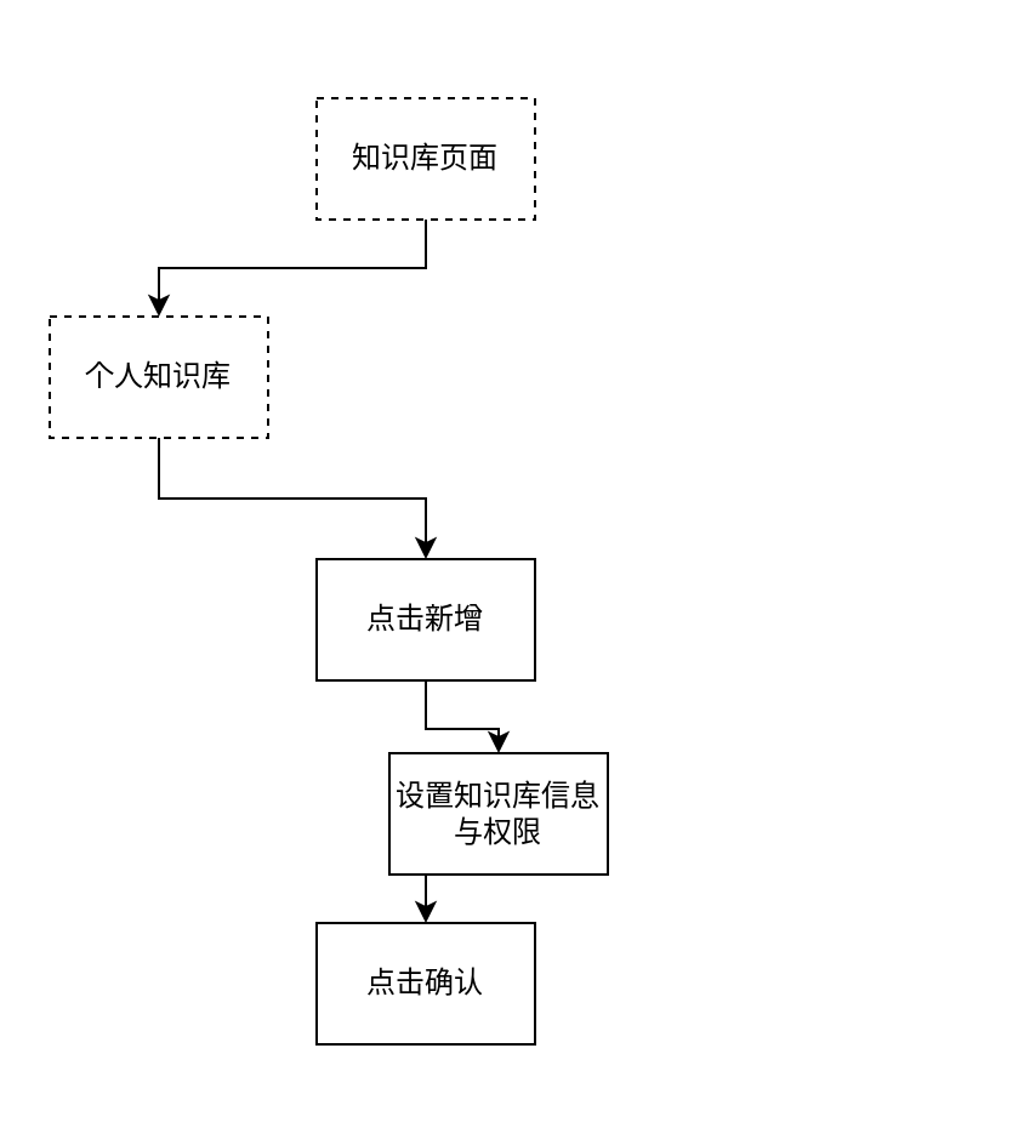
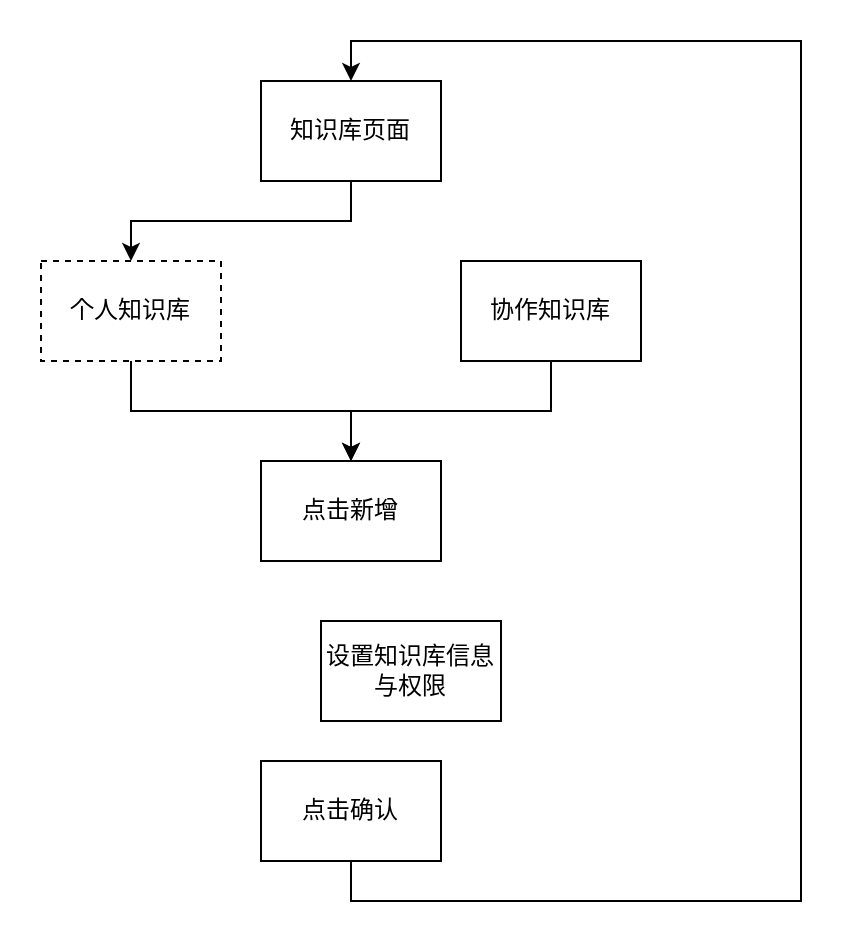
- <mxCell id="3" value="知识库页面" style="rounded=0;whiteSpace=wrap;html=1;dashed=1;" vertex="1" parent="1"><mxGeometry x="130" y="40" width="90" height="50" as="geometry" /></mxCell>
+ <mxCell id="3" value="知识库页面" style="rounded=0;whiteSpace=wrap;html=1;" vertex="1" parent="1"><mxGeometry x="130" y="40" width="90" height="50" as="geometry" /></mxCell>
+ <mxCell id="7" value="协作知识库" style="rounded=0;whiteSpace=wrap;html=1;" vertex="1" parent="1"><mxGeometry x="230" y="130" width="90" height="50" as="geometry" /></mxCell>
+ <mxCell id="6" style="edgeStyle=orthogonalEdgeStyle;rounded=0;orthogonalLoop=1;jettySize=auto;html=1;exitX=0.5;exitY=1;exitDx=0;exitDy=0;entryX=0.5;entryY=0;entryDx=0;entryDy=0;" edge="1" parent="1" source="7" target="9"><mxGeometry relative="1" as="geometry" /></mxCell>
+ <mxCell id="12" style="edgeStyle=orthogonalEdgeStyle;rounded=0;orthogonalLoop=1;jettySize=auto;html=1;exitX=0.5;exitY=1;exitDx=0;exitDy=0;entryX=0.5;entryY=0;entryDx=0;entryDy=0;" edge="1" parent="1" source="13" target="3"><mxGeometry relative="1" as="geometry"><Array as="points"><mxPoint x="175" y="450" /><mxPoint x="400" y="450" /><mxPoint x="400" y="20" /><mxPoint x="175" y="20" /></Array></mxGeometry></mxCell>
- <mxCell id="8" style="edgeStyle=orthogonalEdgeStyle;rounded=0;orthogonalLoop=1;jettySize=auto;html=1;exitX=0.5;exitY=1;exitDx=0;exitDy=0;entryX=0.5;entryY=0;entryDx=0;entryDy=0;" edge="1" parent="1" source="9" target="11"><mxGeometry relative="1" as="geometry" /></mxCell>
- <mxCell id="10" style="edgeStyle=orthogonalEdgeStyle;rounded=0;orthogonalLoop=1;jettySize=auto;html=1;exitX=0.5;exitY=1;exitDx=0;exitDy=0;entryX=0.5;entryY=0;entryDx=0;entryDy=0;" edge="1" parent="1" source="11" target="13"><mxGeometry relative="1" as="geometry" /></mxCell>
